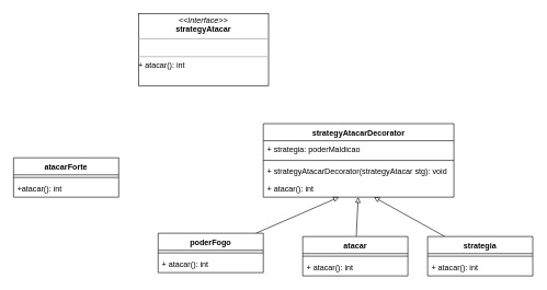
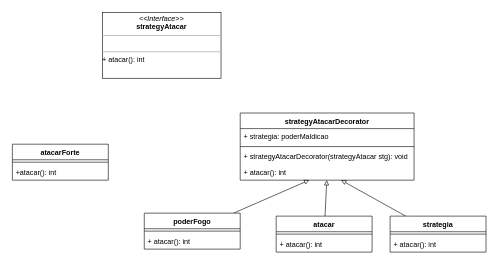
- <mxCell id="2" value="&lt;p style=&quot;margin: 0px ; margin-top: 4px ; text-align: center&quot;&gt;&lt;i&gt;&amp;lt;&amp;lt;Interface&amp;gt;&amp;gt;&lt;/i&gt;&lt;br&gt;&lt;b&gt;strategyAtacar&lt;/b&gt;&lt;/p&gt;&lt;hr size=&quot;1&quot;&gt;&lt;br&gt;&lt;hr size=&quot;1&quot;&gt;+ atacar(): int" style="verticalAlign=top;align=left;overflow=fill;fontSize=12;fontFamily=Helvetica;html=1;noLabel=0;portConstraintRotation=0;snapToPoint=0;" vertex="1" parent="1"><mxGeometry x="210" y="20" width="198" height="110" as="geometry" /></mxCell>
+ <mxCell id="2" value="&lt;p style=&quot;margin: 0px ; margin-top: 4px ; text-align: center&quot;&gt;&lt;i&gt;&amp;lt;&amp;lt;Interface&amp;gt;&amp;gt;&lt;/i&gt;&lt;br&gt;&lt;b&gt;strategyAtacar&lt;/b&gt;&lt;/p&gt;&lt;hr size=&quot;1&quot;&gt;&lt;br&gt;&lt;hr size=&quot;1&quot;&gt;+ atacar(): int" style="verticalAlign=top;align=left;overflow=fill;fontSize=12;fontFamily=Helvetica;html=1;noLabel=0;portConstraintRotation=0;snapToPoint=0;" vertex="1" parent="1"><mxGeometry x="170" y="20" width="198" height="110" as="geometry" /></mxCell>
